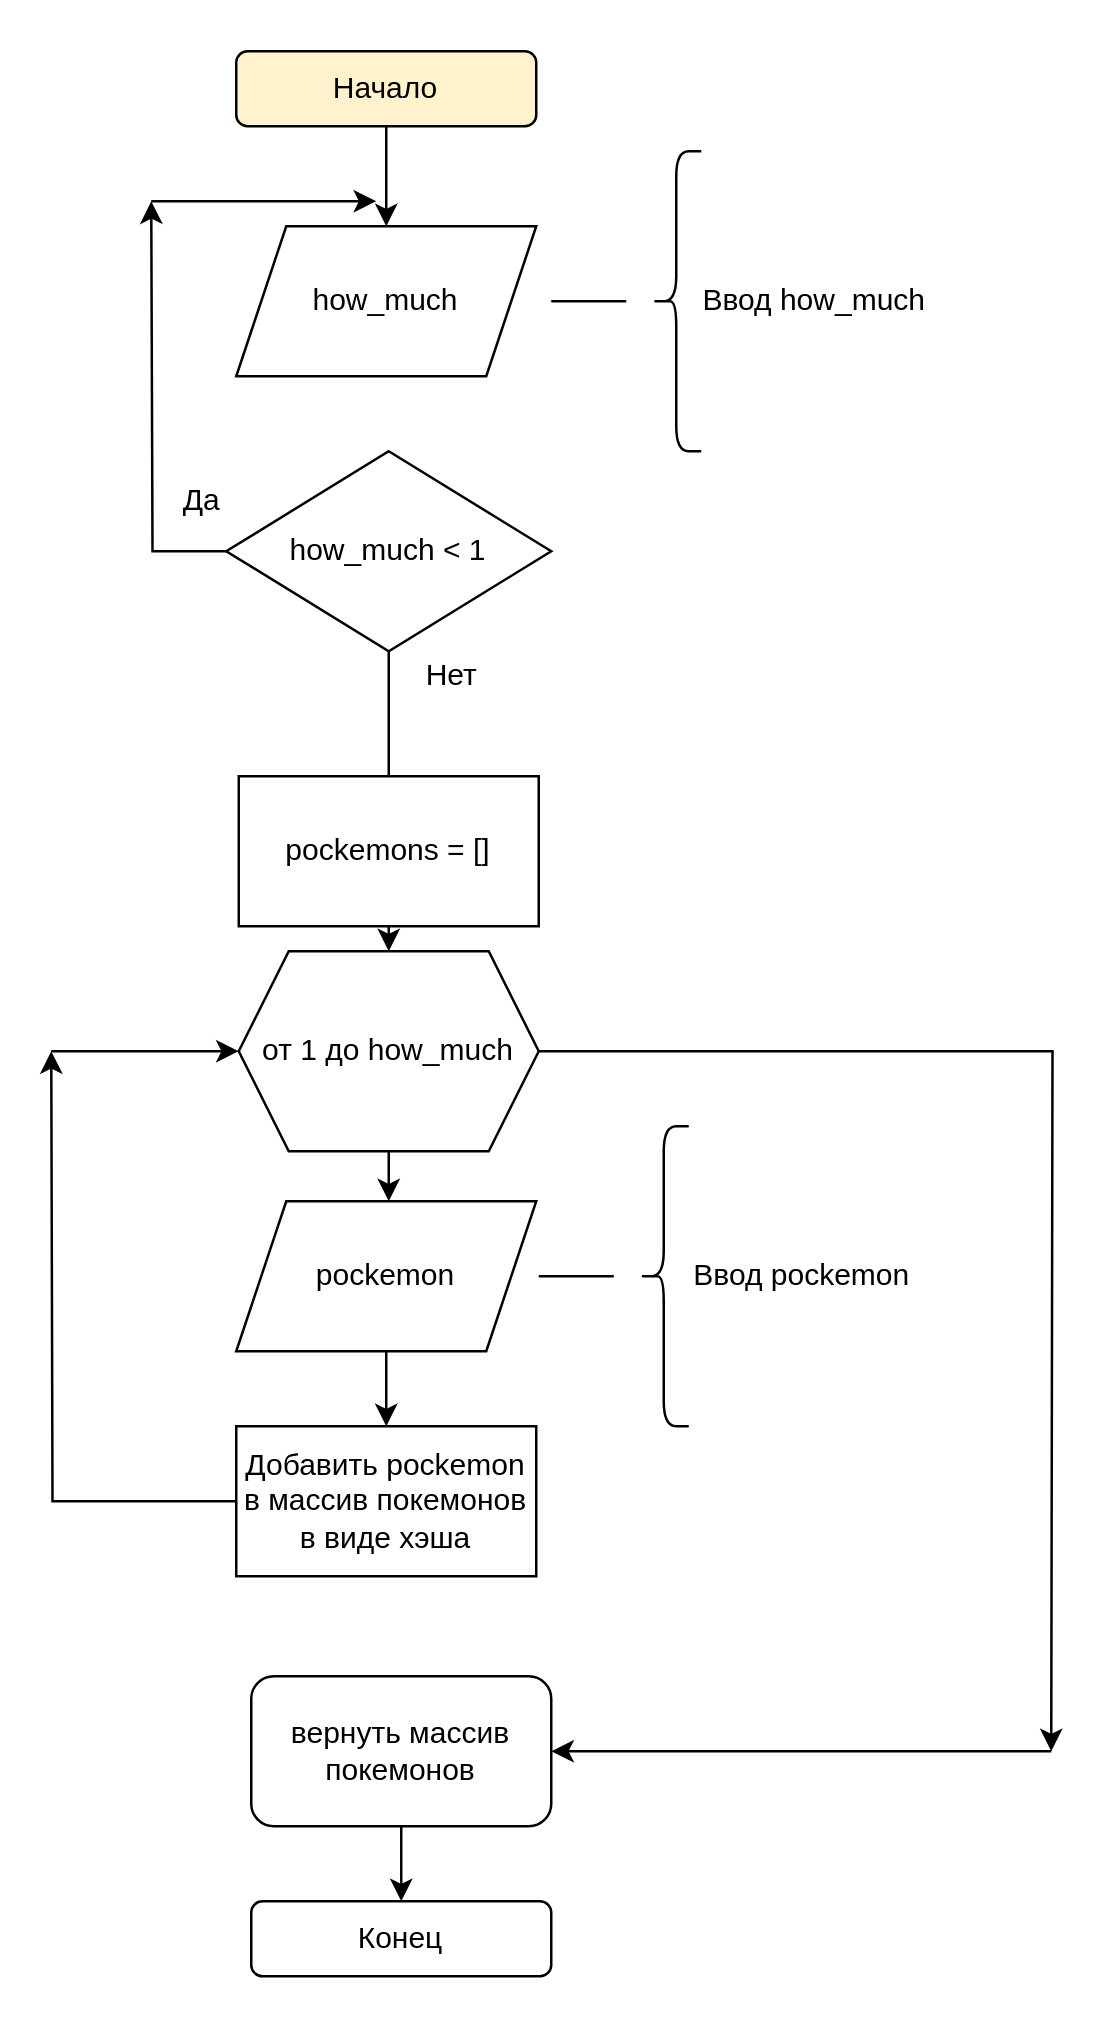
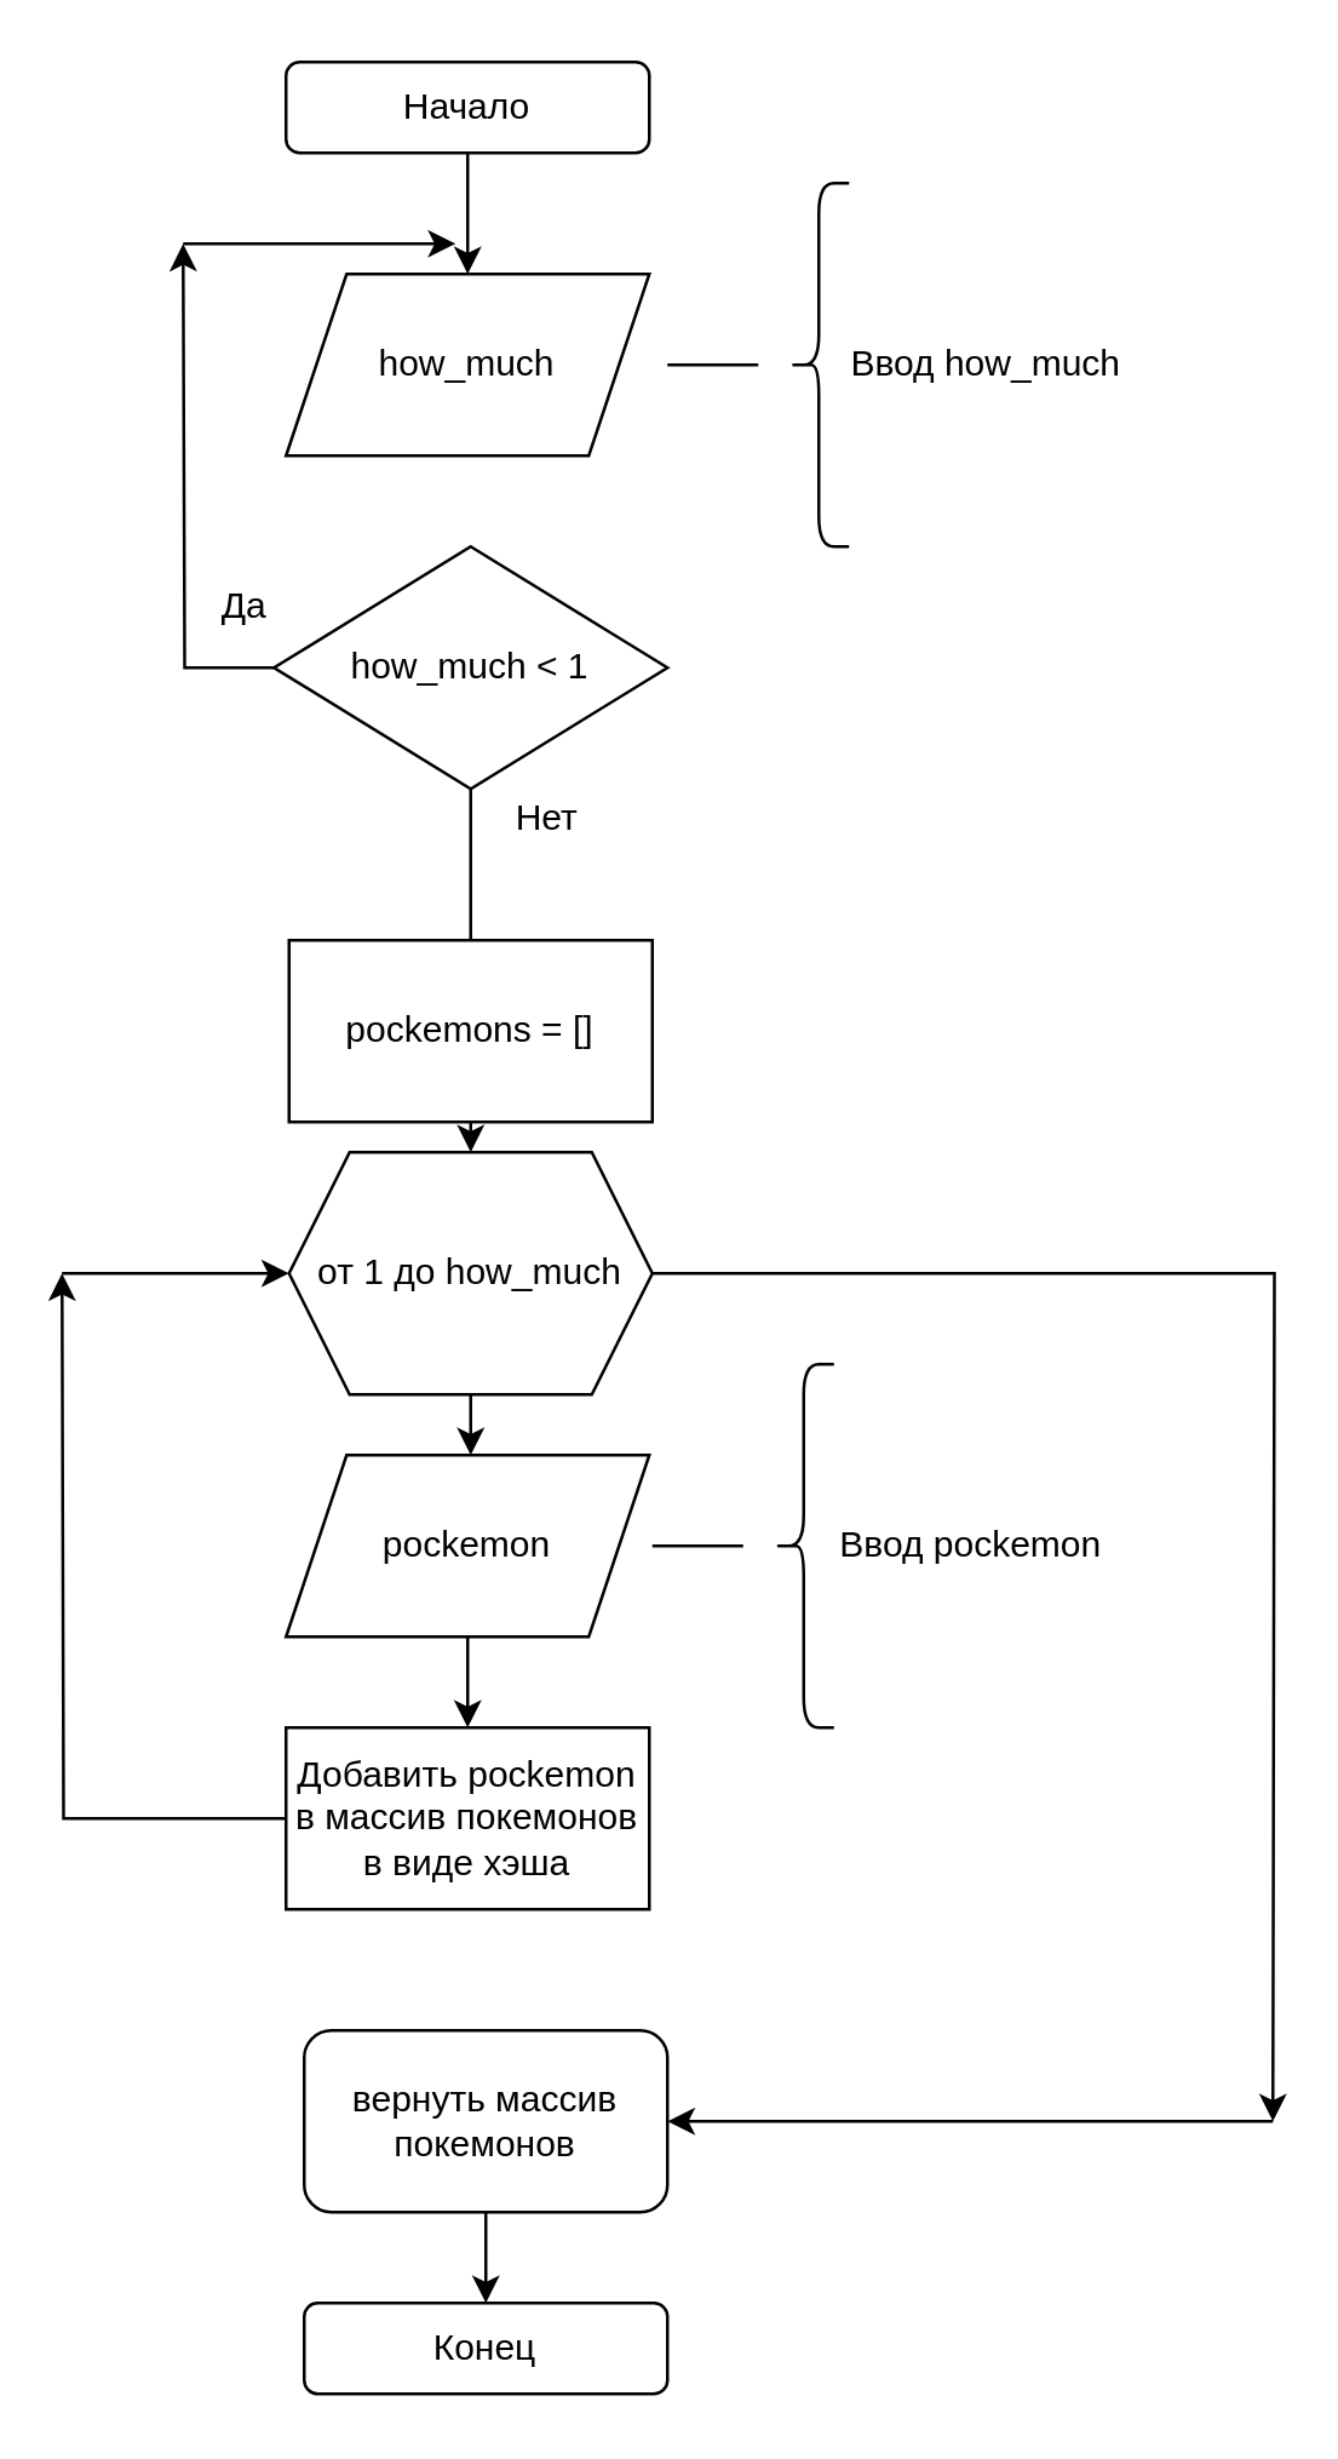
- <mxCell id="3" value="Начало" style="rounded=1;whiteSpace=wrap;html=1;fillColor=#fff2cc;" vertex="1" parent="1"><mxGeometry x="94" y="20" width="120" height="30" as="geometry" /></mxCell>
+ <mxCell id="3" value="Начало" style="rounded=1;whiteSpace=wrap;html=1;" vertex="1" parent="1"><mxGeometry x="94" y="20" width="120" height="30" as="geometry" /></mxCell>
